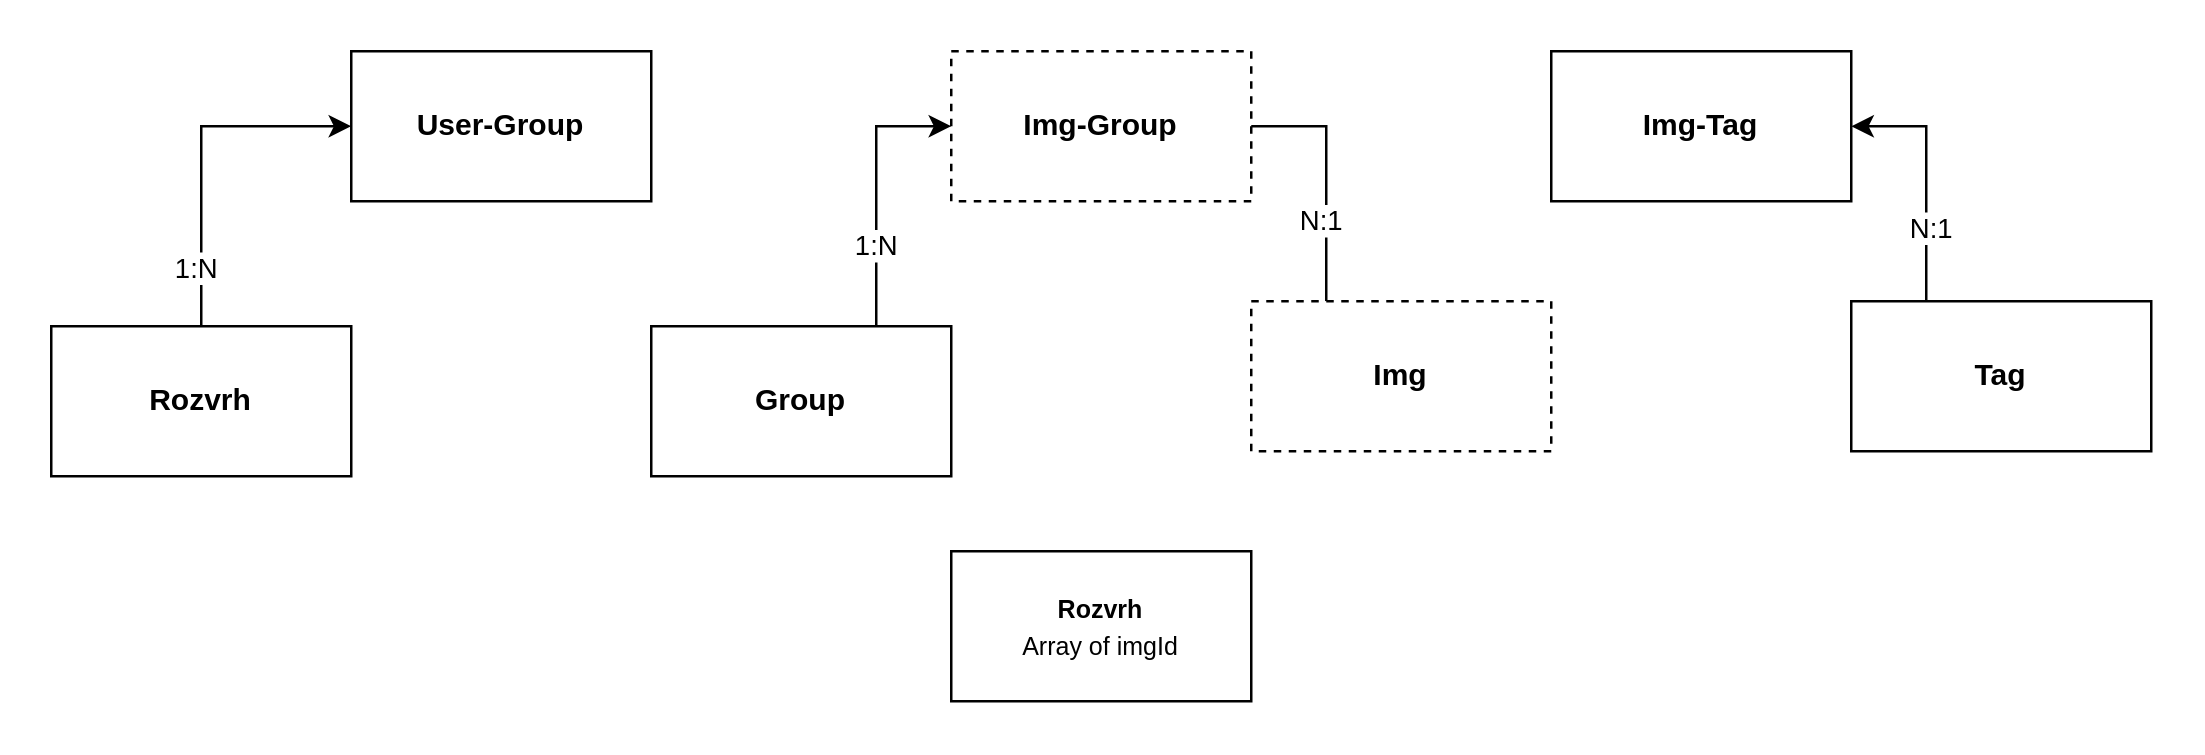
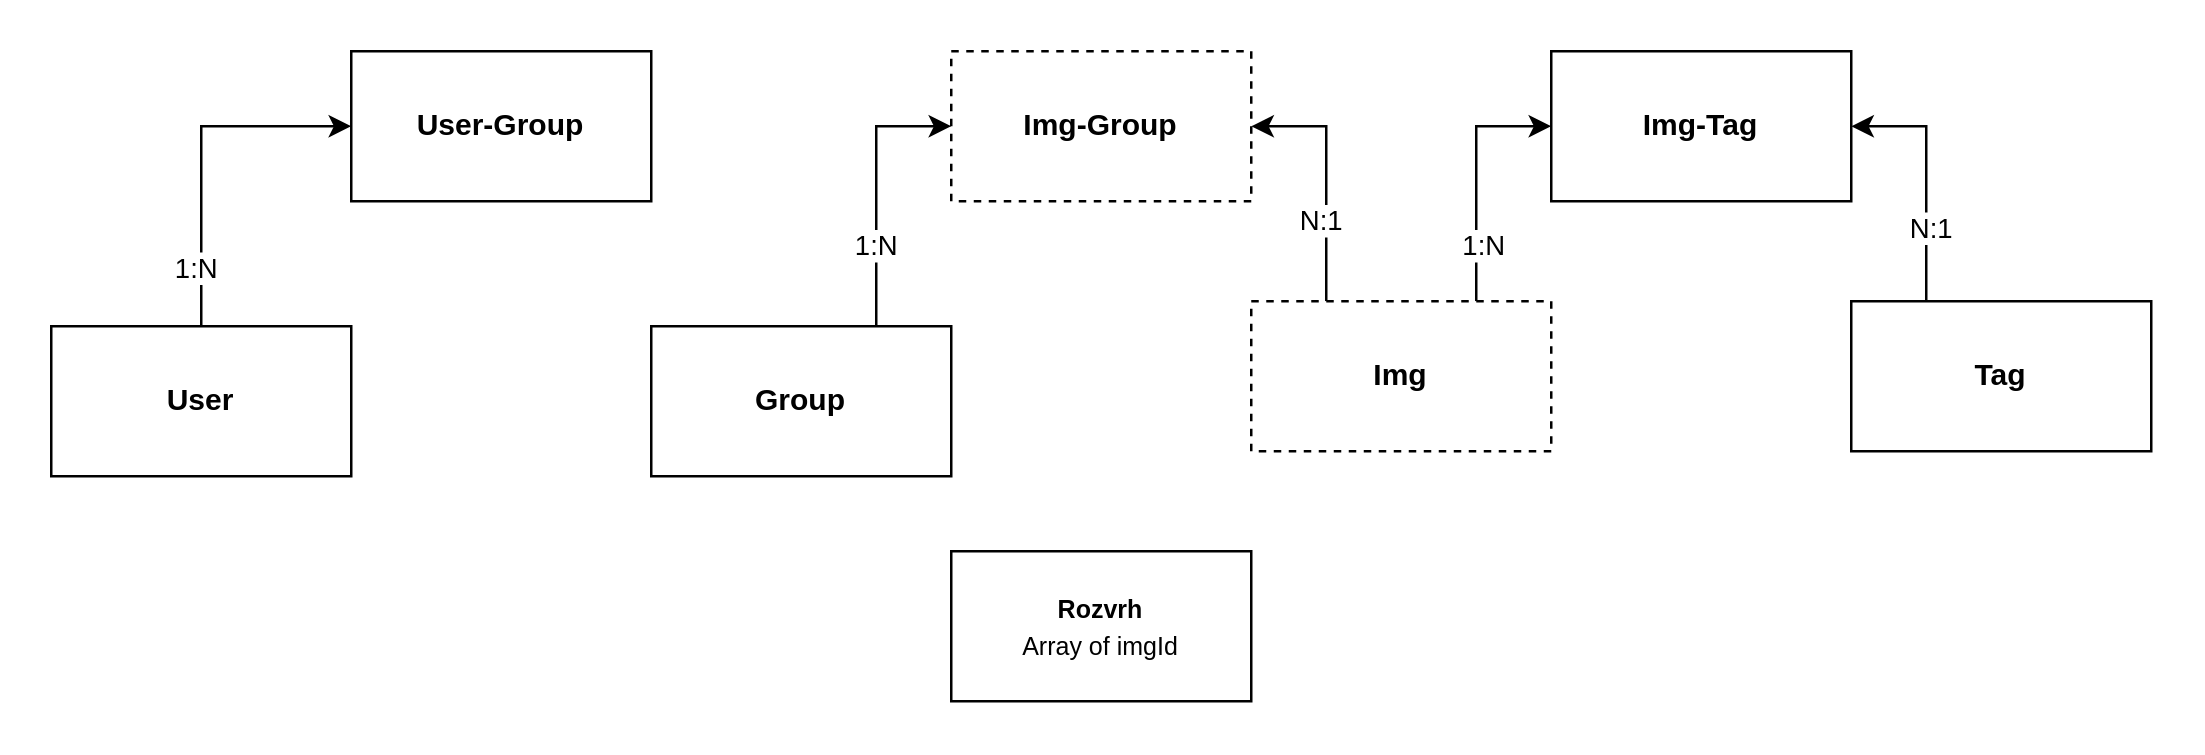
- <mxCell id="10" style="edgeStyle=orthogonalEdgeStyle;rounded=0;orthogonalLoop=1;jettySize=auto;html=1;exitX=0.25;exitY=0;exitDx=0;exitDy=0;entryX=1;entryY=0.5;entryDx=0;entryDy=0;endArrow=none;" edge="1" parent="1" source="14" target="9"><mxGeometry relative="1" as="geometry" /></mxCell>
+ <mxCell id="10" style="edgeStyle=orthogonalEdgeStyle;rounded=0;orthogonalLoop=1;jettySize=auto;html=1;exitX=0.25;exitY=0;exitDx=0;exitDy=0;entryX=1;entryY=0.5;entryDx=0;entryDy=0;" edge="1" parent="1" source="14" target="9"><mxGeometry relative="1" as="geometry" /></mxCell>
+ <mxCell id="12" style="edgeStyle=orthogonalEdgeStyle;rounded=0;orthogonalLoop=1;jettySize=auto;html=1;exitX=0.75;exitY=0;exitDx=0;exitDy=0;entryX=0;entryY=0.5;entryDx=0;entryDy=0;" edge="1" parent="1" source="14" target="15"><mxGeometry relative="1" as="geometry" /></mxCell>
+ <mxCell id="13" value="1:N" style="edgeLabel;html=1;align=center;verticalAlign=middle;resizable=0;points=[];" vertex="1" connectable="0" parent="12"><mxGeometry x="-0.536" y="-2" relative="1" as="geometry"><mxPoint as="offset" /></mxGeometry></mxCell>
- <mxCell id="4" value="&lt;b&gt;Rozvrh&lt;/b&gt;" style="rounded=0;whiteSpace=wrap;html=1;" vertex="1" parent="1"><mxGeometry x="20" y="130" width="120" height="60" as="geometry" /></mxCell>
+ <mxCell id="4" value="&lt;b&gt;User&lt;/b&gt;" style="rounded=0;whiteSpace=wrap;html=1;" vertex="1" parent="1"><mxGeometry x="20" y="130" width="120" height="60" as="geometry" /></mxCell>
